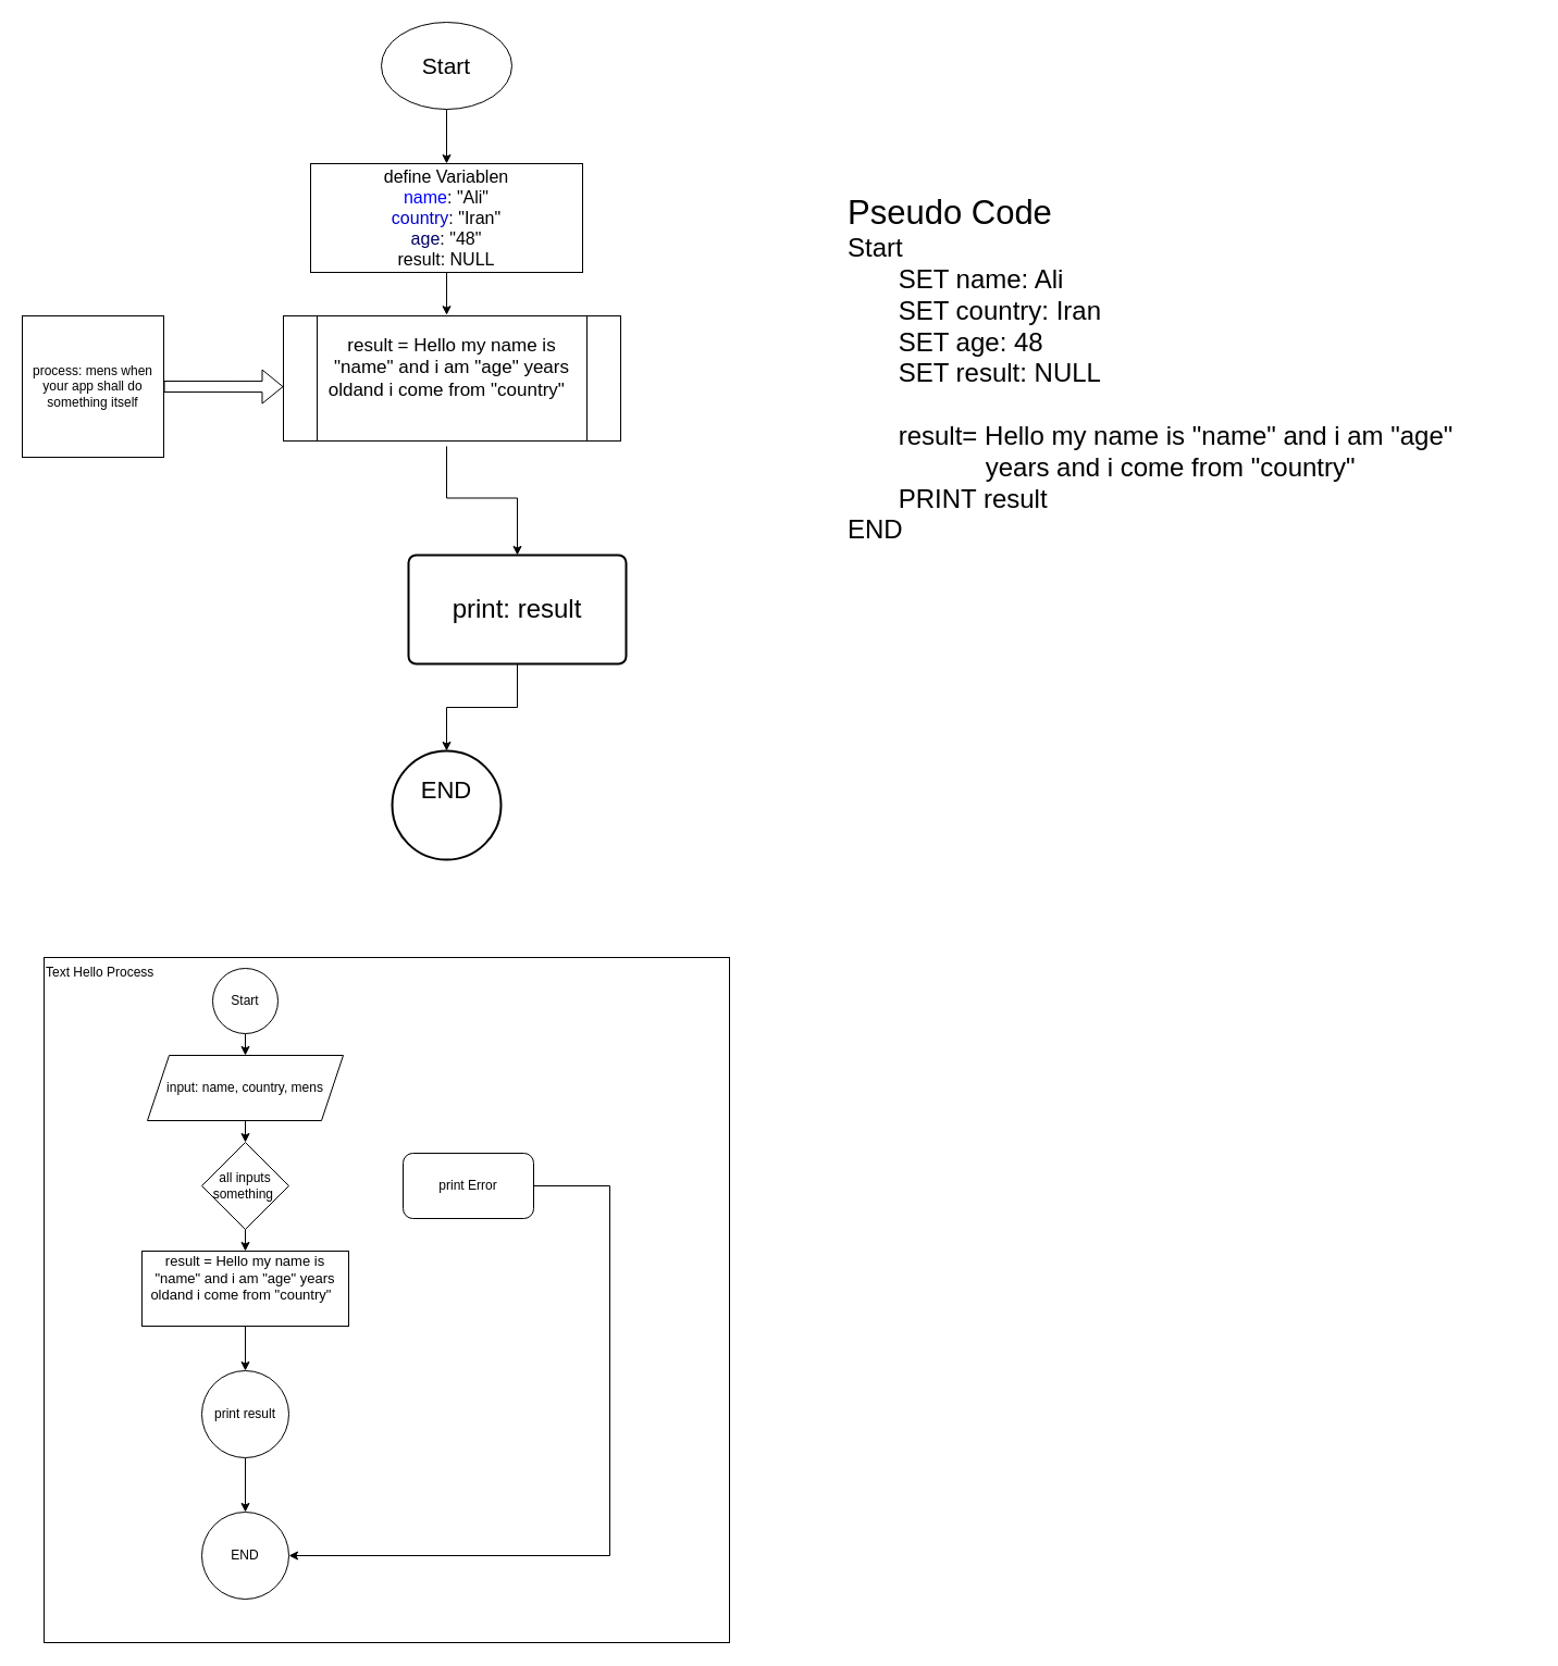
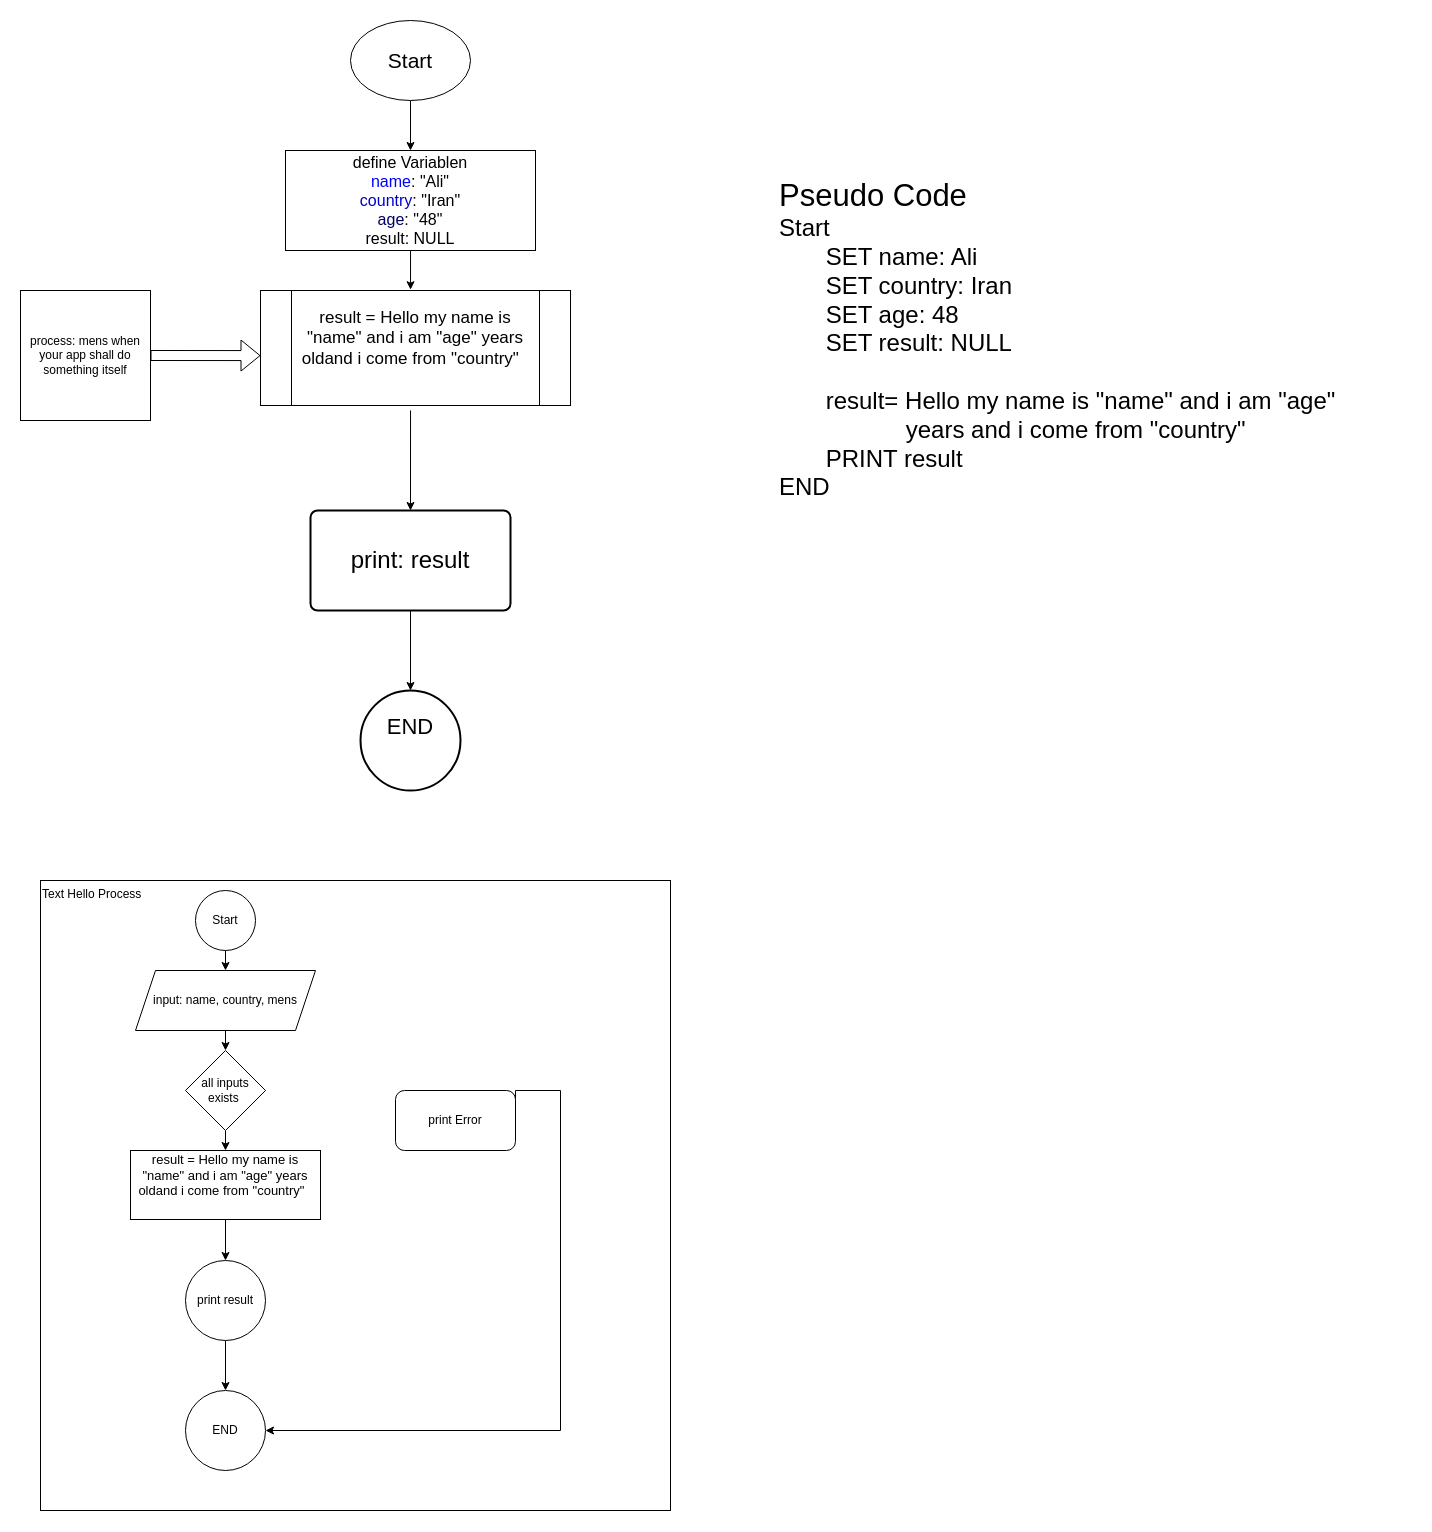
- <mxCell id="7" value="&lt;div&gt;print: result&lt;/div&gt;" style="rounded=1;whiteSpace=wrap;html=1;absoluteArcSize=1;arcSize=14;strokeWidth=2;fontSize=24;" parent="1" vertex="1"><mxGeometry x="375" y="510" width="200" height="100" as="geometry" /></mxCell>
+ <mxCell id="7" value="&lt;div&gt;print: result&lt;/div&gt;" style="rounded=1;whiteSpace=wrap;html=1;absoluteArcSize=1;arcSize=14;strokeWidth=2;fontSize=24;" parent="1" vertex="1"><mxGeometry x="310" y="510" width="200" height="100" as="geometry" /></mxCell>
- <mxCell id="19" value="all inputs something&amp;nbsp;" style="rhombus;whiteSpace=wrap;html=1;" vertex="1" parent="1"><mxGeometry x="185" y="1050" width="80" height="80" as="geometry" /></mxCell>
+ <mxCell id="19" value="all inputs exists&amp;nbsp;" style="rhombus;whiteSpace=wrap;html=1;" vertex="1" parent="1"><mxGeometry x="185" y="1050" width="80" height="80" as="geometry" /></mxCell>
- <mxCell id="26" value="print Error" style="rounded=1;whiteSpace=wrap;html=1;" vertex="1" parent="1"><mxGeometry x="370" y="1060" width="120" height="60" as="geometry" /></mxCell>
+ <mxCell id="26" value="print Error" style="rounded=1;whiteSpace=wrap;html=1;" vertex="1" parent="1"><mxGeometry x="395" y="1090" width="120" height="60" as="geometry" /></mxCell>
